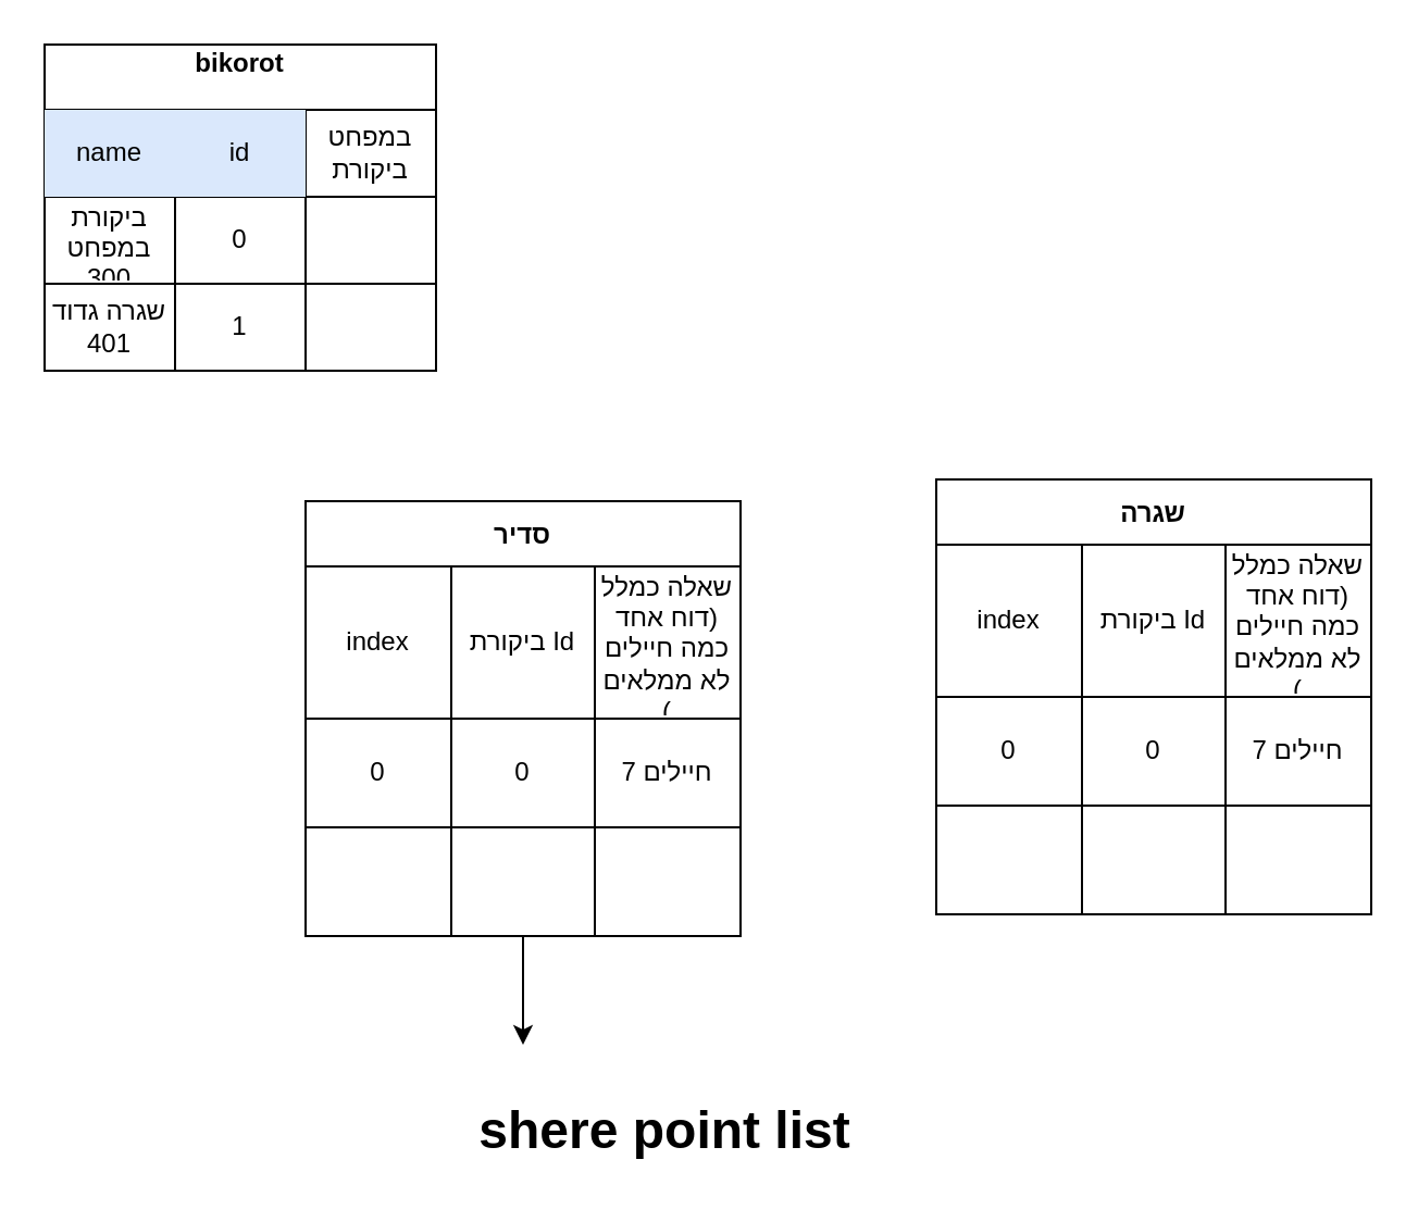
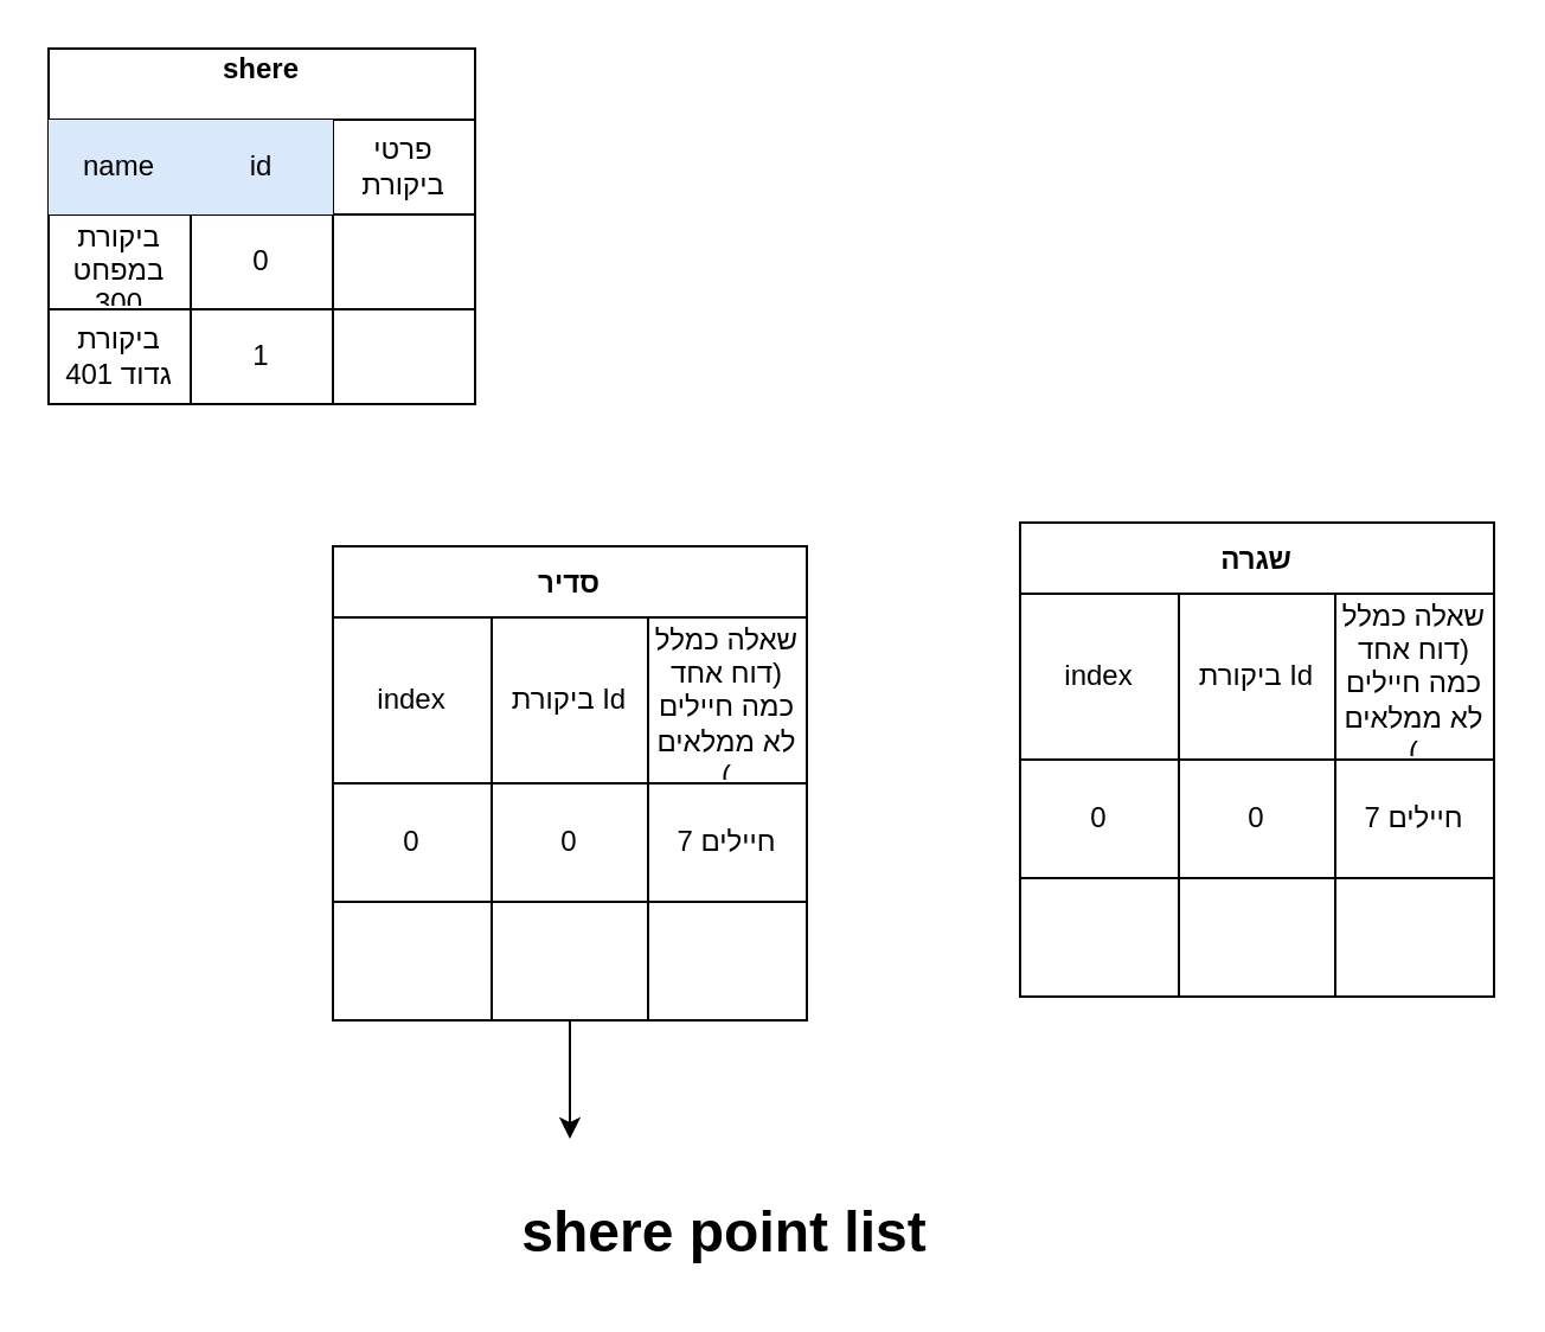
- <mxCell id="2" value="bikorot&#10;" style="shape=table;startSize=30;container=1;collapsible=0;childLayout=tableLayout;fontStyle=1;align=center;" vertex="1" parent="1"><mxGeometry x="20" y="20" width="180" height="150" as="geometry" /></mxCell>
+ <mxCell id="2" value="shere&#10;" style="shape=table;startSize=30;container=1;collapsible=0;childLayout=tableLayout;fontStyle=1;align=center;" vertex="1" parent="1"><mxGeometry x="20" y="20" width="180" height="150" as="geometry" /></mxCell>
- <mxCell id="6" value="במפחט ביקורת" style="shape=partialRectangle;html=1;whiteSpace=wrap;connectable=0;fillColor=none;top=0;left=0;bottom=0;right=0;overflow=hidden;" vertex="1" parent="3"><mxGeometry x="120" width="60" height="40" as="geometry"><mxRectangle width="60" height="40" as="alternateBounds" /></mxGeometry></mxCell>
+ <mxCell id="6" value="פרטי ביקורת" style="shape=partialRectangle;html=1;whiteSpace=wrap;connectable=0;fillColor=none;top=0;left=0;bottom=0;right=0;overflow=hidden;" vertex="1" parent="3"><mxGeometry x="120" width="60" height="40" as="geometry"><mxRectangle width="60" height="40" as="alternateBounds" /></mxGeometry></mxCell>
- <mxCell id="12" value="שגרה גדוד 401" style="shape=partialRectangle;html=1;whiteSpace=wrap;connectable=0;fillColor=none;top=0;left=0;bottom=0;right=0;overflow=hidden;" vertex="1" parent="11"><mxGeometry width="60" height="40" as="geometry"><mxRectangle width="60" height="40" as="alternateBounds" /></mxGeometry></mxCell>
+ <mxCell id="12" value="ביקורת גדוד 401" style="shape=partialRectangle;html=1;whiteSpace=wrap;connectable=0;fillColor=none;top=0;left=0;bottom=0;right=0;overflow=hidden;" vertex="1" parent="11"><mxGeometry width="60" height="40" as="geometry"><mxRectangle width="60" height="40" as="alternateBounds" /></mxGeometry></mxCell>
